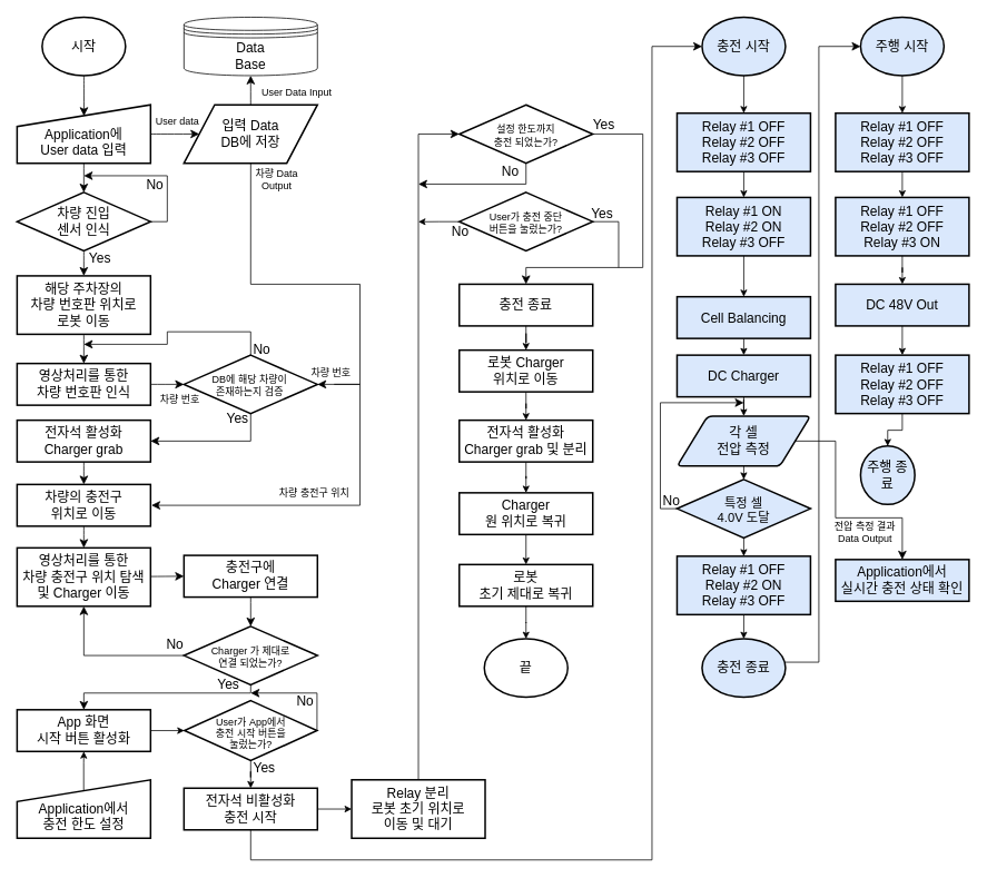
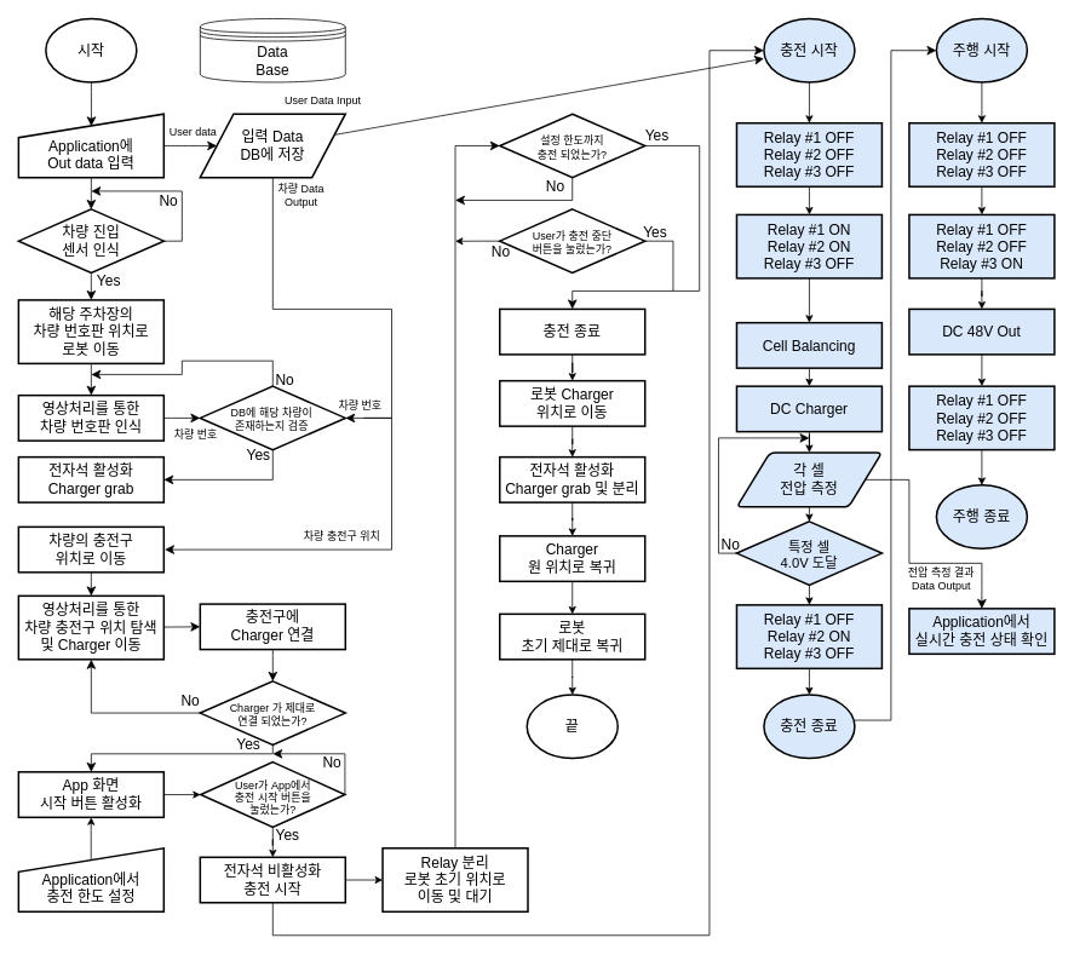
- <mxCell id="14" style="edgeStyle=none;curved=1;rounded=0;orthogonalLoop=1;jettySize=auto;html=1;fontSize=12;startSize=8;endSize=8;labelBackgroundColor=none;fontColor=default;" parent="1" source="15" target="23" edge="1"><mxGeometry relative="1" as="geometry" /></mxCell>
+ <mxCell id="14" style="edgeStyle=none;curved=1;rounded=0;orthogonalLoop=1;jettySize=auto;html=1;fontSize=12;startSize=8;endSize=8;labelBackgroundColor=none;fontColor=default;" parent="1" source="15" target="81" edge="1"><mxGeometry relative="1" as="geometry" /></mxCell>
- <mxCell id="4" value="&lt;br&gt;&lt;span style=&quot;color: rgb(0, 0, 0); font-family: Helvetica; font-size: 16px; font-style: normal; font-variant-ligatures: normal; font-variant-caps: normal; font-weight: 400; letter-spacing: normal; orphans: 2; text-align: center; text-indent: 0px; text-transform: none; widows: 2; word-spacing: 0px; -webkit-text-stroke-width: 0px; text-decoration-thickness: initial; text-decoration-style: initial; text-decoration-color: initial; float: none; display: inline !important;&quot;&gt;Application에&lt;/span&gt;&lt;br style=&quot;border-color: var(--border-color); color: rgb(0, 0, 0); font-family: Helvetica; font-size: 16px; font-style: normal; font-variant-ligatures: normal; font-variant-caps: normal; font-weight: 400; letter-spacing: normal; orphans: 2; text-align: center; text-indent: 0px; text-transform: none; widows: 2; word-spacing: 0px; -webkit-text-stroke-width: 0px; text-decoration-thickness: initial; text-decoration-style: initial; text-decoration-color: initial;&quot;&gt;&lt;span style=&quot;color: rgb(0, 0, 0); font-family: Helvetica; font-size: 16px; font-style: normal; font-variant-ligatures: normal; font-variant-caps: normal; font-weight: 400; letter-spacing: normal; orphans: 2; text-align: center; text-indent: 0px; text-transform: none; widows: 2; word-spacing: 0px; -webkit-text-stroke-width: 0px; text-decoration-thickness: initial; text-decoration-style: initial; text-decoration-color: initial; float: none; display: inline !important;&quot;&gt;User data 입력&lt;/span&gt;" style="html=1;strokeWidth=2;shape=manualInput;whiteSpace=wrap;rounded=0;size=26;arcSize=11;fontSize=16;labelBackgroundColor=none;labelBorderColor=none;" parent="1" vertex="1"><mxGeometry x="20" y="125" width="160" height="70" as="geometry" /></mxCell>
+ <mxCell id="4" value="&lt;br&gt;&lt;span style=&quot;color: rgb(0, 0, 0); font-family: Helvetica; font-size: 16px; font-style: normal; font-variant-ligatures: normal; font-variant-caps: normal; font-weight: 400; letter-spacing: normal; orphans: 2; text-align: center; text-indent: 0px; text-transform: none; widows: 2; word-spacing: 0px; -webkit-text-stroke-width: 0px; text-decoration-thickness: initial; text-decoration-style: initial; text-decoration-color: initial; float: none; display: inline !important;&quot;&gt;Application에&lt;/span&gt;&lt;br style=&quot;border-color: var(--border-color); color: rgb(0, 0, 0); font-family: Helvetica; font-size: 16px; font-style: normal; font-variant-ligatures: normal; font-variant-caps: normal; font-weight: 400; letter-spacing: normal; orphans: 2; text-align: center; text-indent: 0px; text-transform: none; widows: 2; word-spacing: 0px; -webkit-text-stroke-width: 0px; text-decoration-thickness: initial; text-decoration-style: initial; text-decoration-color: initial;&quot;&gt;&lt;span style=&quot;color: rgb(0, 0, 0); font-family: Helvetica; font-size: 16px; font-style: normal; font-variant-ligatures: normal; font-variant-caps: normal; font-weight: 400; letter-spacing: normal; orphans: 2; text-align: center; text-indent: 0px; text-transform: none; widows: 2; word-spacing: 0px; -webkit-text-stroke-width: 0px; text-decoration-thickness: initial; text-decoration-style: initial; text-decoration-color: initial; float: none; display: inline !important;&quot;&gt;Out data 입력&lt;/span&gt;" style="html=1;strokeWidth=2;shape=manualInput;whiteSpace=wrap;rounded=0;size=26;arcSize=11;fontSize=16;labelBackgroundColor=none;labelBorderColor=none;" parent="1" vertex="1"><mxGeometry x="20" y="125" width="160" height="70" as="geometry" /></mxCell>
- <mxCell id="26" style="edgeStyle=none;curved=1;rounded=0;orthogonalLoop=1;jettySize=auto;html=1;entryX=0.5;entryY=0;entryDx=0;entryDy=0;fontSize=12;startSize=8;endSize=8;labelBackgroundColor=none;fontColor=default;" parent="1" source="27" target="32" edge="1"><mxGeometry relative="1" as="geometry" /></mxCell>
- <mxCell id="111" value="주행 종료" style="strokeWidth=2;html=1;shape=mxgraph.flowchart.start_1;whiteSpace=wrap;fontSize=16;labelBackgroundColor=none;rounded=0;fillColor=#dae8fc;strokeColor=#000000;" vertex="1" parent="1"><mxGeometry x="1031" y="534" width="65" height="70" as="geometry" /></mxCell>
+ <mxCell id="111" value="주행 종료" style="strokeWidth=2;html=1;shape=mxgraph.flowchart.start_1;whiteSpace=wrap;fontSize=16;labelBackgroundColor=none;rounded=0;fillColor=#dae8fc;strokeColor=#000000;" vertex="1" parent="1"><mxGeometry x="1031" y="534" width="100" height="70" as="geometry" /></mxCell>
